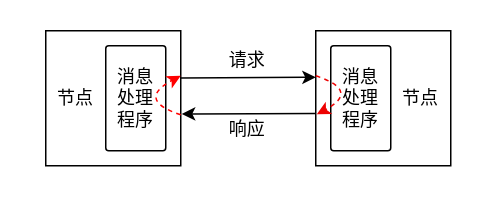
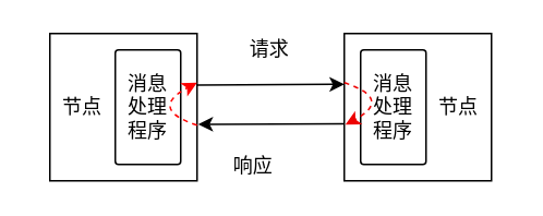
- <mxCell id="4" value="请求" style="text;html=1;align=center;verticalAlign=middle;resizable=0;points=[];autosize=1;strokeColor=none;fillColor=none;" parent="1" vertex="1"><mxGeometry x="139" y="25" width="50" height="30" as="geometry" /></mxCell>
+ <mxCell id="4" value="请求" style="text;html=1;align=center;verticalAlign=middle;resizable=0;points=[];autosize=1;strokeColor=none;fillColor=none;" parent="1" vertex="1"><mxGeometry x="139" y="15" width="50" height="30" as="geometry" /></mxCell>
- <mxCell id="5" value="响应" style="text;html=1;align=center;verticalAlign=middle;resizable=0;points=[];autosize=1;strokeColor=none;fillColor=none;" parent="1" vertex="1"><mxGeometry x="139" y="71" width="50" height="30" as="geometry" /></mxCell>
+ <mxCell id="5" value="响应" style="text;html=1;align=center;verticalAlign=middle;resizable=0;points=[];autosize=1;strokeColor=none;fillColor=none;" parent="1" vertex="1"><mxGeometry x="129" y="86" width="50" height="30" as="geometry" /></mxCell>
